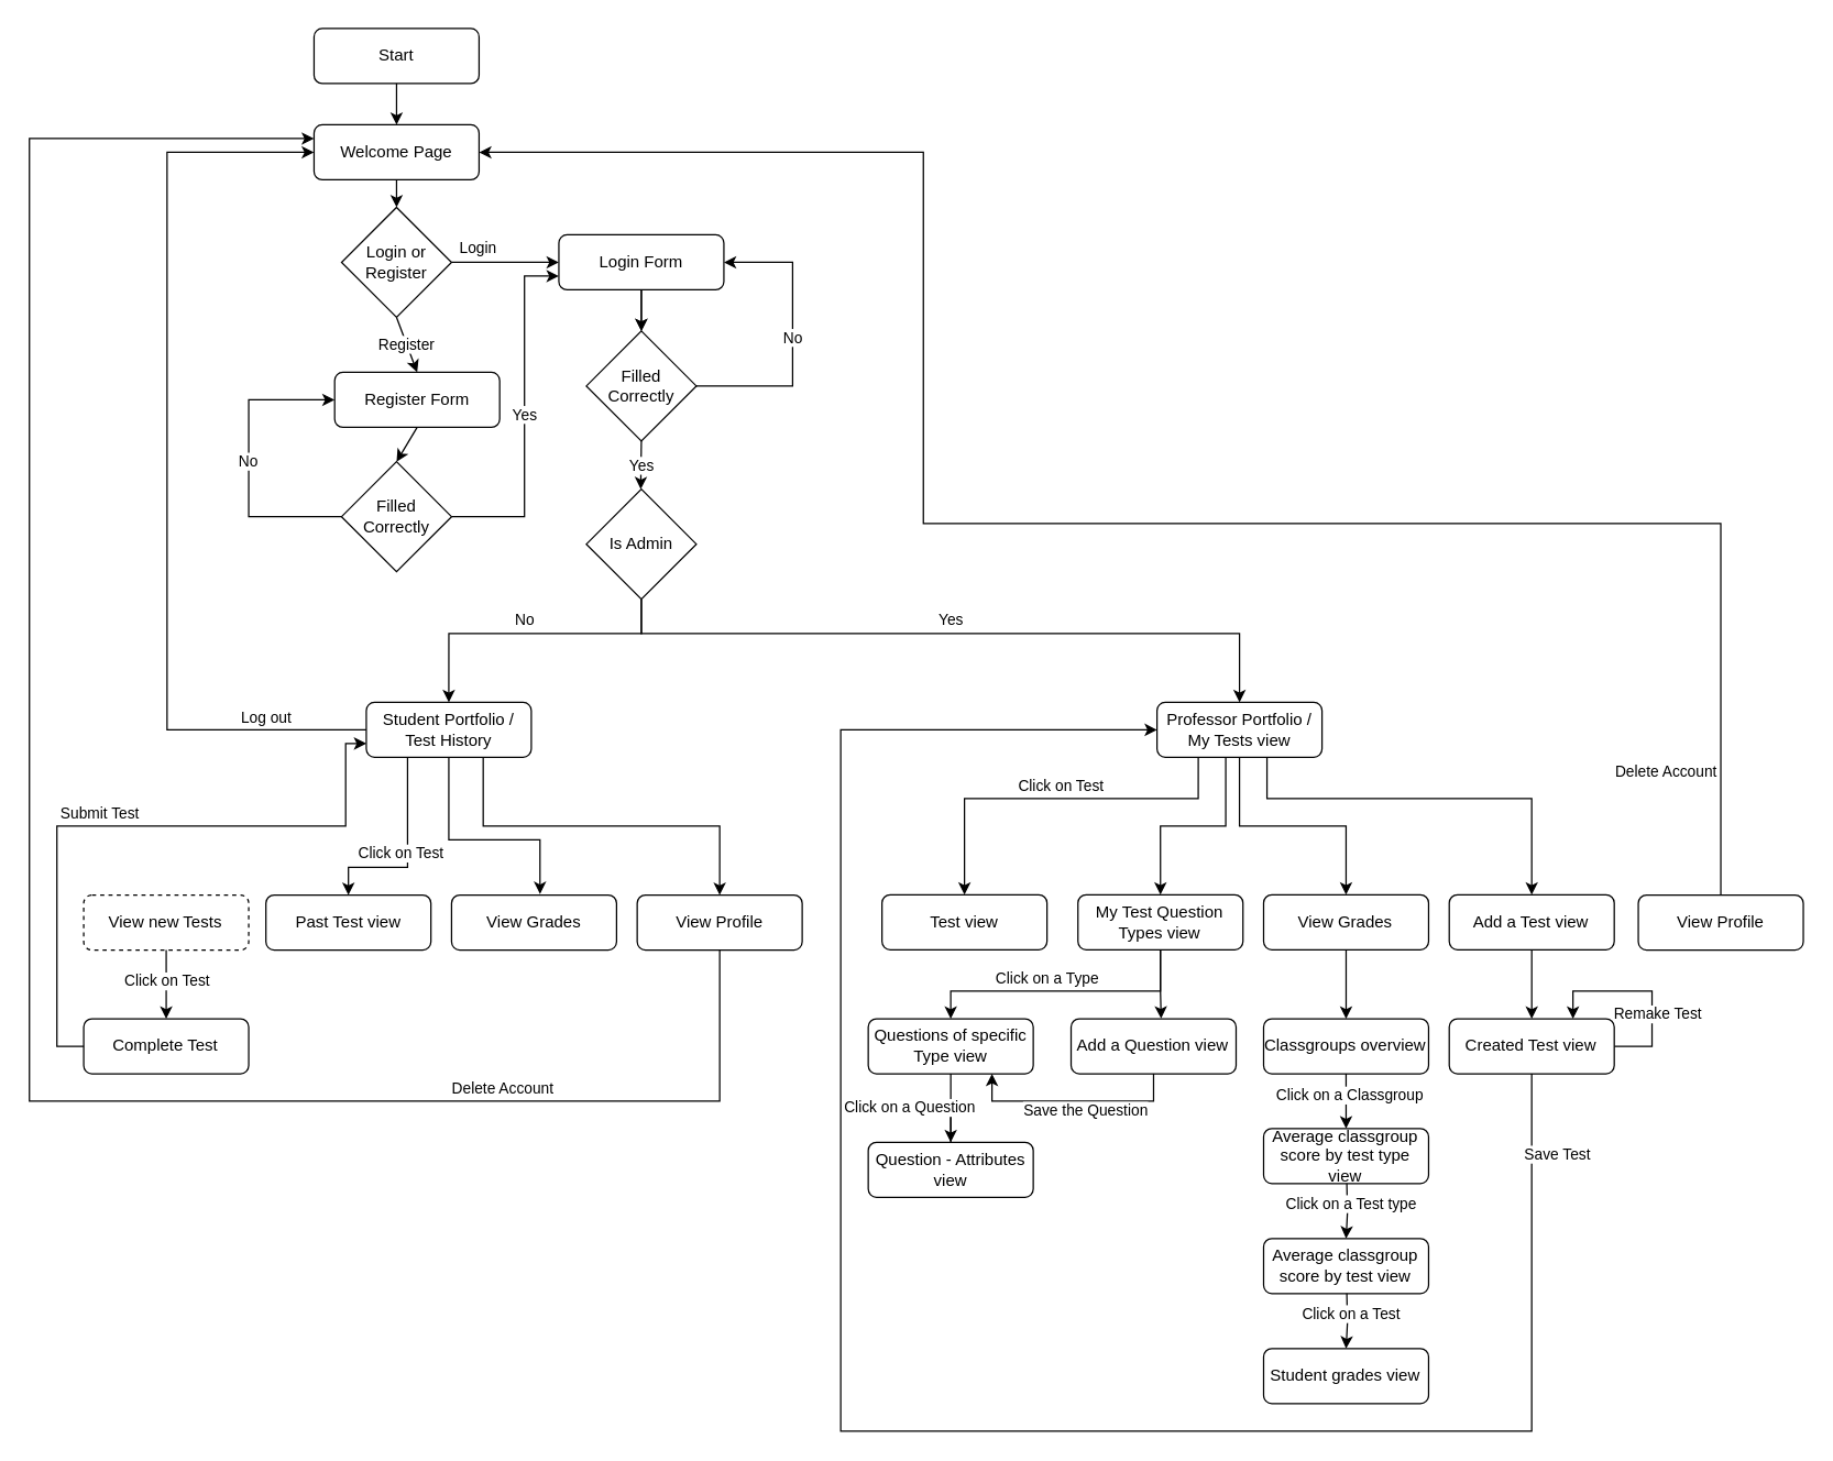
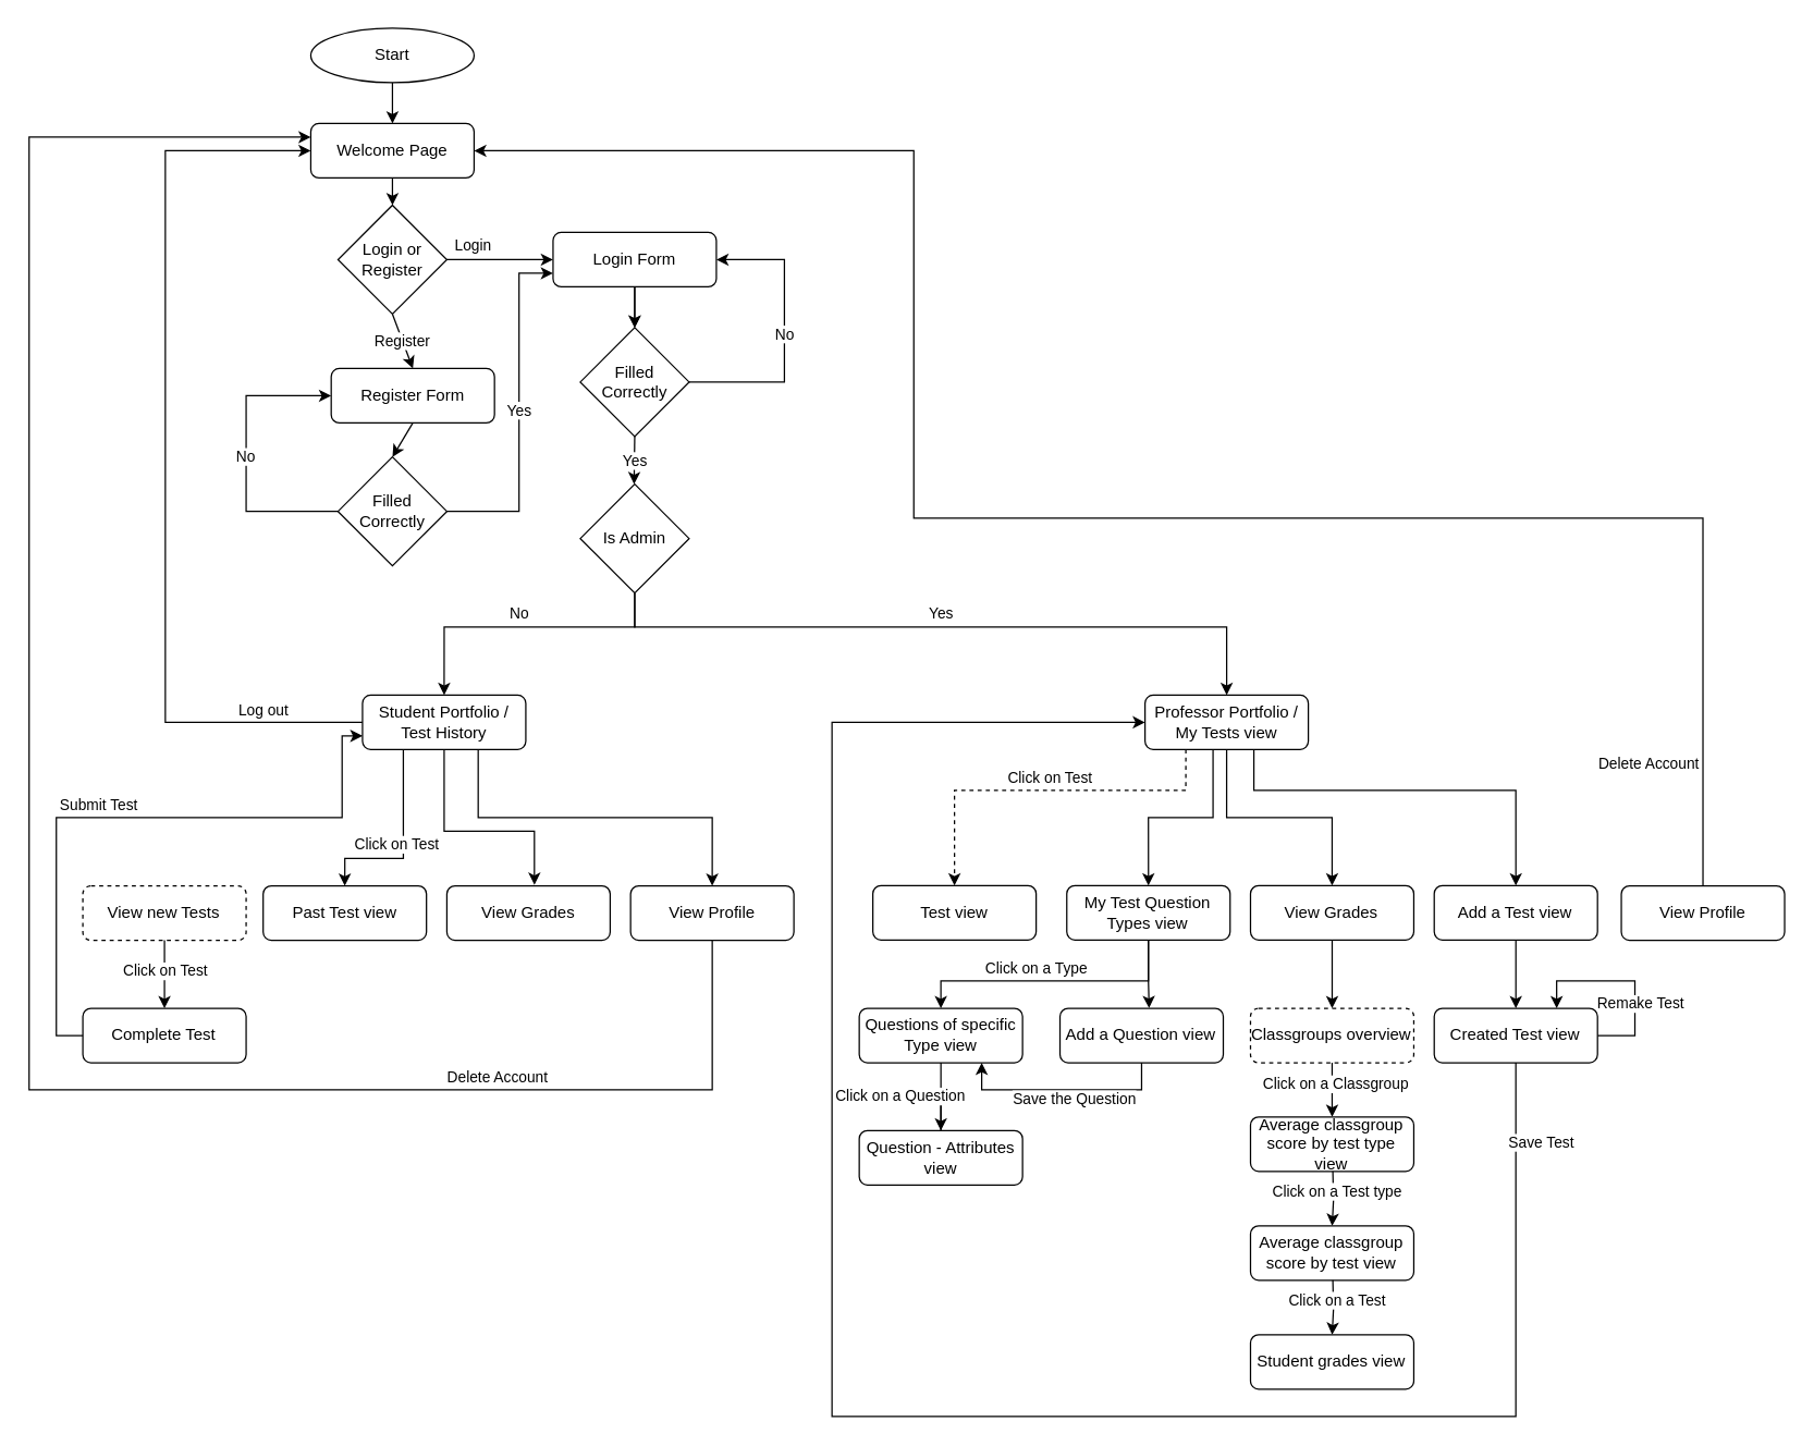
- <mxCell id="2" value="Start" style="rounded=1;whiteSpace=wrap;html=1;" parent="1" vertex="1"><mxGeometry x="227.89" width="120" height="40" as="geometry" y="20" /></mxCell>
+ <mxCell id="2" value="Start" style="ellipse;whiteSpace=wrap;html=1;" parent="1" vertex="1"><mxGeometry x="227.89" width="120" height="40" as="geometry" y="20" /></mxCell>
- <mxCell id="53" style="edgeStyle=orthogonalEdgeStyle;rounded=0;orthogonalLoop=1;jettySize=auto;html=1;entryX=0.5;entryY=0;entryDx=0;entryDy=0;exitX=0.25;exitY=1;exitDx=0;exitDy=0;" edge="1" parent="1" target="55" source="44"><mxGeometry relative="1" as="geometry"><mxPoint x="820.92" y="580" as="sourcePoint" /><Array as="points"><mxPoint x="870.92" y="580" /><mxPoint x="700.92" y="580" /></Array></mxGeometry></mxCell>
+ <mxCell id="53" style="edgeStyle=orthogonalEdgeStyle;rounded=0;orthogonalLoop=1;jettySize=auto;html=1;entryX=0.5;entryY=0;entryDx=0;entryDy=0;exitX=0.25;exitY=1;exitDx=0;exitDy=0;dashed=1;" edge="1" parent="1" target="55" source="44"><mxGeometry relative="1" as="geometry"><mxPoint x="820.92" y="580" as="sourcePoint" /><Array as="points"><mxPoint x="870.92" y="580" /><mxPoint x="700.92" y="580" /></Array></mxGeometry></mxCell>
- <mxCell id="66" value="Classgroups overview" style="rounded=1;whiteSpace=wrap;html=1;" vertex="1" parent="1"><mxGeometry x="918.43" y="740.2" width="120" height="40" as="geometry" /></mxCell>
+ <mxCell id="66" value="Classgroups overview" style="rounded=1;whiteSpace=wrap;html=1;dashed=1;" vertex="1" parent="1"><mxGeometry x="918.43" y="740.2" width="120" height="40" as="geometry" /></mxCell>
